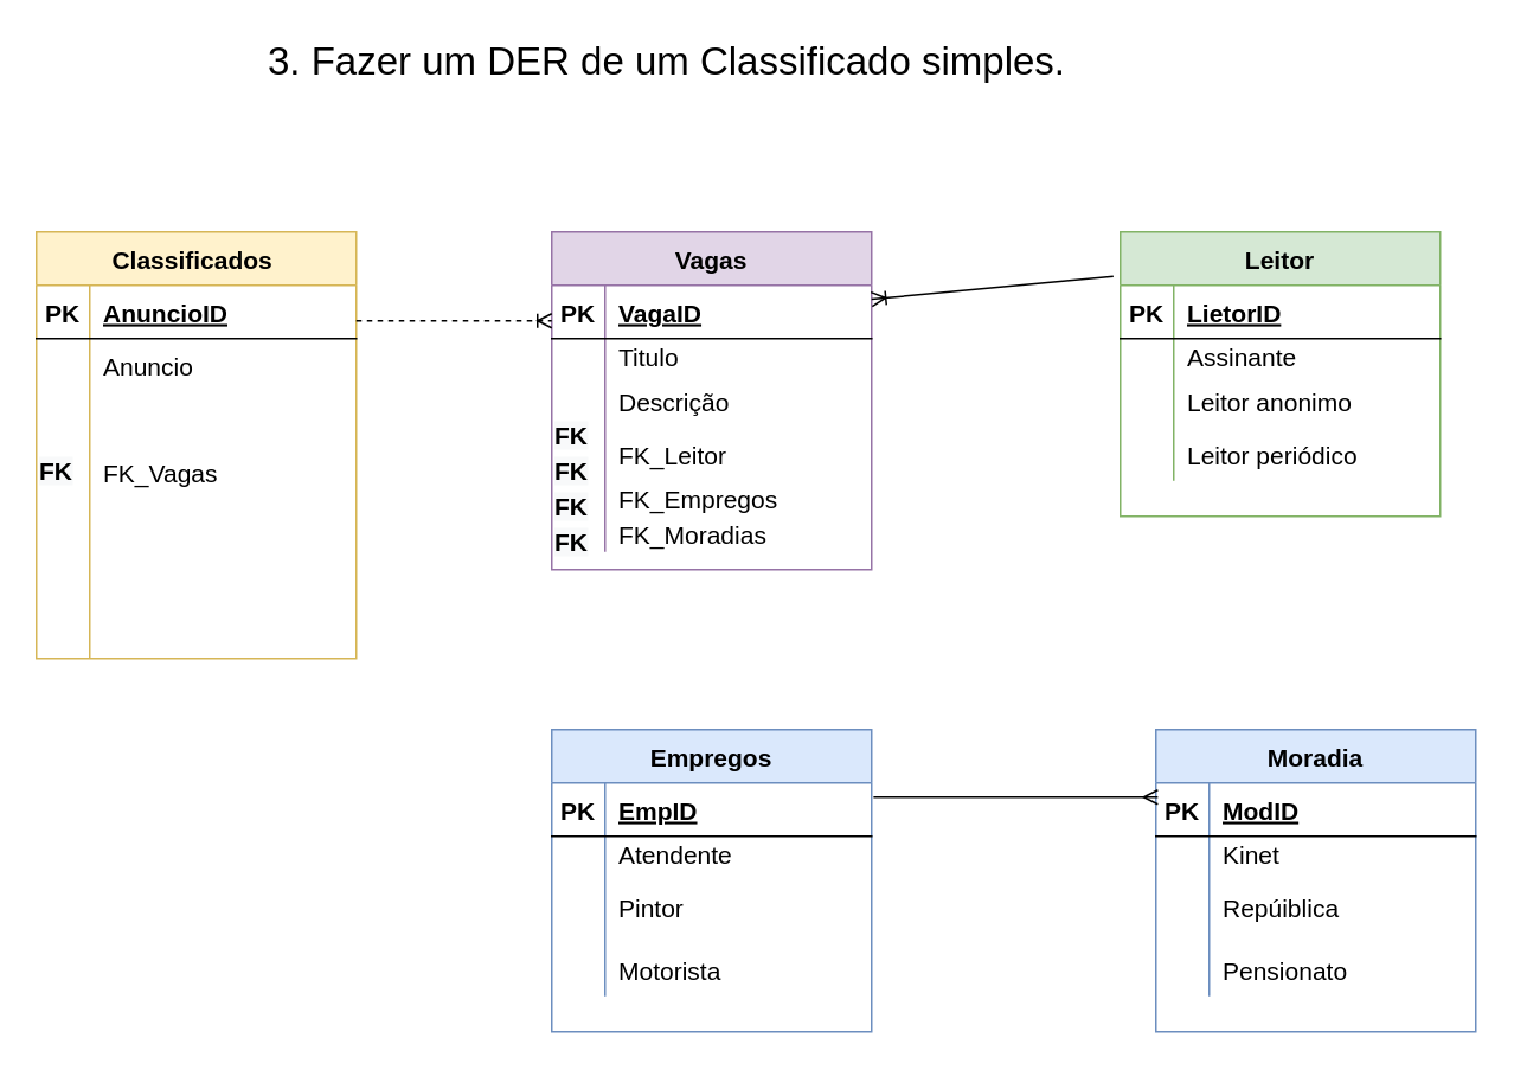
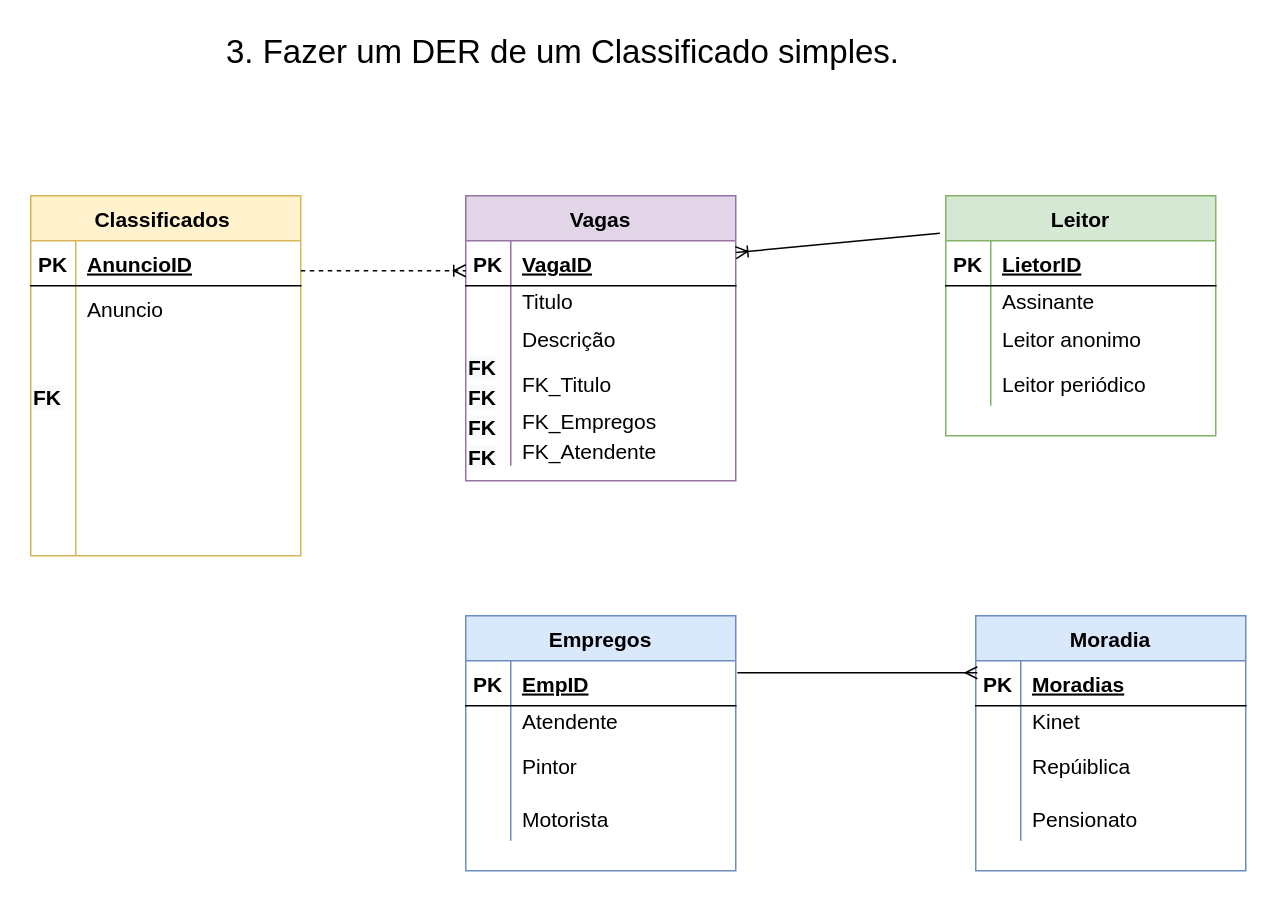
- <mxCell id="31" value="FK_Leitor" style="shape=partialRectangle;connectable=0;fillColor=none;top=0;left=0;bottom=0;right=0;align=left;spacingLeft=6;overflow=hidden;fontSize=14;" vertex="1" parent="29"><mxGeometry x="30" width="150" height="30" as="geometry"><mxRectangle width="150" height="30" as="alternateBounds" /></mxGeometry></mxCell>
+ <mxCell id="31" value="FK_Titulo" style="shape=partialRectangle;connectable=0;fillColor=none;top=0;left=0;bottom=0;right=0;align=left;spacingLeft=6;overflow=hidden;fontSize=14;" vertex="1" parent="29"><mxGeometry x="30" width="150" height="30" as="geometry"><mxRectangle width="150" height="30" as="alternateBounds" /></mxGeometry></mxCell>
- <mxCell id="84" value="FK_Vagas" style="shape=partialRectangle;connectable=0;fillColor=none;top=0;left=0;bottom=0;right=0;align=left;spacingLeft=6;overflow=hidden;fontSize=14;" vertex="1" parent="1"><mxGeometry x="50" y="250" width="150" height="30" as="geometry"><mxRectangle width="150" height="30" as="alternateBounds" /></mxGeometry></mxCell>
- <mxCell id="37" value="FK_Moradias" style="shape=partialRectangle;connectable=0;fillColor=none;top=0;left=0;bottom=0;right=0;align=left;spacingLeft=6;overflow=hidden;fontSize=14;" vertex="1" parent="35"><mxGeometry x="30" width="150" height="20" as="geometry"><mxRectangle width="150" height="20" as="alternateBounds" /></mxGeometry></mxCell>
+ <mxCell id="37" value="FK_Atendente" style="shape=partialRectangle;connectable=0;fillColor=none;top=0;left=0;bottom=0;right=0;align=left;spacingLeft=6;overflow=hidden;fontSize=14;" vertex="1" parent="35"><mxGeometry x="30" width="150" height="20" as="geometry"><mxRectangle width="150" height="20" as="alternateBounds" /></mxGeometry></mxCell>
- <mxCell id="54" value="ModID" style="shape=partialRectangle;connectable=0;fillColor=none;top=0;left=0;bottom=0;right=0;align=left;spacingLeft=6;fontStyle=5;overflow=hidden;fontSize=14;" vertex="1" parent="52"><mxGeometry x="30" width="150" height="30" as="geometry"><mxRectangle width="150" height="30" as="alternateBounds" /></mxGeometry></mxCell>
+ <mxCell id="54" value="Moradias" style="shape=partialRectangle;connectable=0;fillColor=none;top=0;left=0;bottom=0;right=0;align=left;spacingLeft=6;fontStyle=5;overflow=hidden;fontSize=14;" vertex="1" parent="52"><mxGeometry x="30" width="150" height="30" as="geometry"><mxRectangle width="150" height="30" as="alternateBounds" /></mxGeometry></mxCell>
